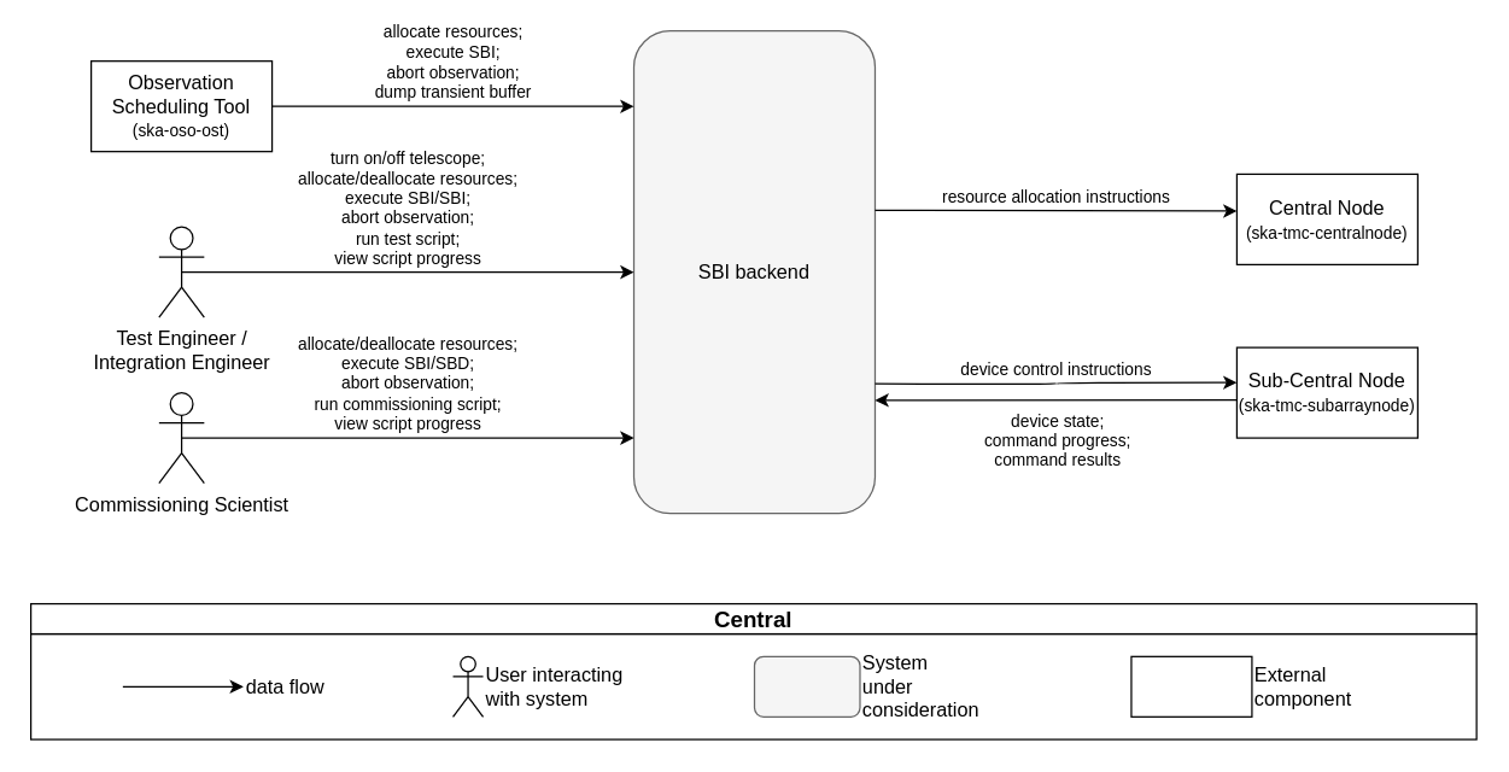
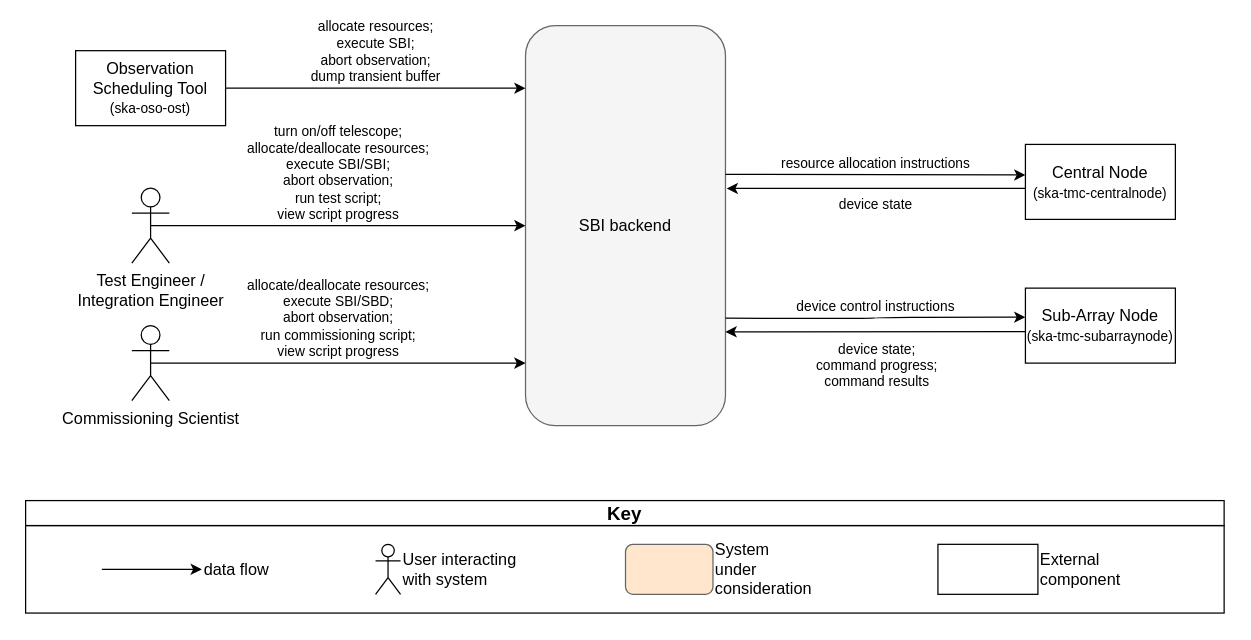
+ <mxCell id="20" value="device state" style="edgeStyle=orthogonalEdgeStyle;curved=1;comic=0;html=1;exitX=0;exitY=0.586;shadow=0;labelBackgroundColor=none;startArrow=none;startFill=0;endArrow=classic;endFill=1;jettySize=auto;orthogonalLoop=1;strokeWidth=1;fontSize=11;fontColor=#000000;align=center;verticalAlign=top;exitDx=0;exitDy=0;exitPerimeter=0;entryX=1.006;entryY=0.407;entryDx=0;entryDy=0;entryPerimeter=0;" parent="1" source="5" target="4" edge="1"><mxGeometry relative="1" as="geometry"><mxPoint x="818" y="-350" as="sourcePoint" /><mxPoint x="690" y="200" as="targetPoint" /></mxGeometry></mxCell>
- <mxCell id="6" value="Sub-Central Node&lt;br&gt;&lt;font style=&quot;font-size: 11px&quot;&gt;(ska-tmc-subarraynode)&lt;/font&gt;" style="rounded=0;whiteSpace=wrap;html=1;labelBackgroundColor=none;strokeColor=#000000;strokeWidth=1;fillColor=none;fontSize=13;fontColor=#000000;align=center;" parent="1" vertex="1"><mxGeometry x="820" y="230" width="120" height="60" as="geometry" /></mxCell>
+ <mxCell id="6" value="Sub-Array Node&lt;br&gt;&lt;font style=&quot;font-size: 11px&quot;&gt;(ska-tmc-subarraynode)&lt;/font&gt;" style="rounded=0;whiteSpace=wrap;html=1;labelBackgroundColor=none;strokeColor=#000000;strokeWidth=1;fillColor=none;fontSize=13;fontColor=#000000;align=center;" parent="1" vertex="1"><mxGeometry x="820" y="230" width="120" height="60" as="geometry" /></mxCell>
- <mxCell id="3" value="Central" style="rounded=0;whiteSpace=wrap;html=1;shadow=0;labelBackgroundColor=none;strokeColor=#000000;strokeWidth=1;fillColor=none;fontSize=15;fontColor=#000000;align=center;fontStyle=1;verticalAlign=middle;" parent="1" vertex="1"><mxGeometry y="400" width="959" height="20" as="geometry" x="20" /></mxCell>
+ <mxCell id="3" value="Key" style="rounded=0;whiteSpace=wrap;html=1;shadow=0;labelBackgroundColor=none;strokeColor=#000000;strokeWidth=1;fillColor=none;fontSize=15;fontColor=#000000;align=center;fontStyle=1;verticalAlign=middle;" parent="1" vertex="1"><mxGeometry y="400" width="959" height="20" as="geometry" x="20" /></mxCell>
- <mxCell id="18" value="System under consideration" style="rounded=1;whiteSpace=wrap;html=1;labelBackgroundColor=none;strokeColor=#666666;strokeWidth=1;fillColor=#f5f5f5;fontSize=13;fontColor=#000000;align=left;labelPosition=right;verticalLabelPosition=middle;verticalAlign=middle;" parent="1" vertex="1"><mxGeometry x="500" y="435" width="70" height="40" as="geometry" /></mxCell>
+ <mxCell id="18" value="System under consideration" style="rounded=1;whiteSpace=wrap;html=1;labelBackgroundColor=none;strokeColor=#666666;strokeWidth=1;fillColor=#ffe6cc;fontSize=13;fontColor=#000000;align=left;labelPosition=right;verticalLabelPosition=middle;verticalAlign=middle;" parent="1" vertex="1"><mxGeometry x="500" y="435" width="70" height="40" as="geometry" /></mxCell>
